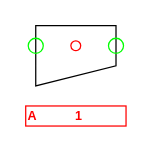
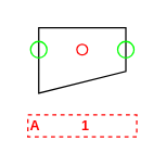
- <mxCell id="2" value="&lt;b&gt;A&amp;nbsp; &amp;nbsp; &amp;nbsp; &amp;nbsp; &amp;nbsp; &amp;nbsp;1&lt;/b&gt;" style="rounded=0;whiteSpace=wrap;html=1;fillColor=none;strokeColor=#FF0000;fontColor=#FF0000;fontSize=10;align=left;noLabel=0;" parent="1" vertex="1"><mxGeometry x="20" y="84" width="80" height="16" as="geometry" /></mxCell>
+ <mxCell id="2" value="&lt;b&gt;A&amp;nbsp; &amp;nbsp; &amp;nbsp; &amp;nbsp; &amp;nbsp; &amp;nbsp;1&lt;/b&gt;" style="rounded=0;whiteSpace=wrap;html=1;fillColor=none;strokeColor=#FF0000;fontColor=#FF0000;fontSize=10;align=left;noLabel=0;dashed=1;" parent="1" vertex="1"><mxGeometry x="20" y="84" width="80" height="16" as="geometry" /></mxCell>
